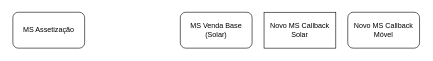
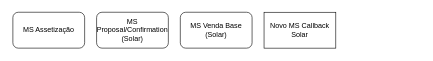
+ <mxCell id="3" value="MS Proposal/Confirmation (Solar)" style="rounded=1;whiteSpace=wrap;html=1;" vertex="1" parent="1"><mxGeometry x="160" y="20" width="120" height="60" as="geometry" /></mxCell>
- <mxCell id="6" value="Novo MS Callback Móvel" style="rounded=1;whiteSpace=wrap;html=1;" vertex="1" parent="1"><mxGeometry x="580" y="20" width="120" height="60" as="geometry" /></mxCell>
